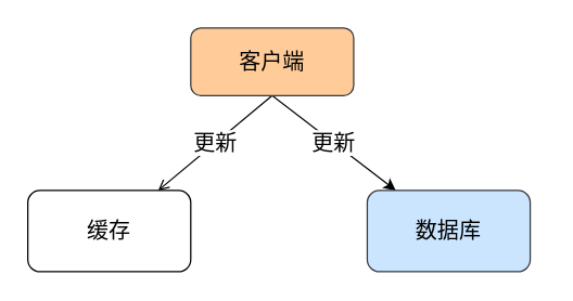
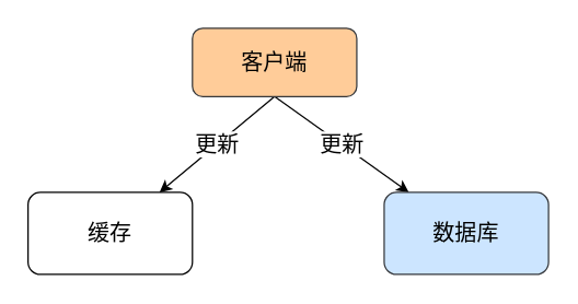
- <mxCell id="2" value="更新" style="rounded=0;orthogonalLoop=1;jettySize=auto;html=1;exitX=0.5;exitY=1;exitDx=0;exitDy=0;fontSize=16;endArrow=open;" edge="1" parent="1" source="4" target="5"><mxGeometry relative="1" as="geometry" /></mxCell>
+ <mxCell id="2" value="更新" style="rounded=0;orthogonalLoop=1;jettySize=auto;html=1;exitX=0.5;exitY=1;exitDx=0;exitDy=0;fontSize=16;" edge="1" parent="1" source="4" target="5"><mxGeometry relative="1" as="geometry" /></mxCell>
- <mxCell id="6" value="数据库" style="rounded=1;whiteSpace=wrap;html=1;fontSize=16;fillColor=#cce5ff;strokeColor=#36393d;" vertex="1" parent="1"><mxGeometry x="270" y="140" width="120" height="60" as="geometry" /></mxCell>
+ <mxCell id="6" value="数据库" style="rounded=1;whiteSpace=wrap;html=1;fontSize=16;fillColor=#cce5ff;strokeColor=#36393d;" vertex="1" parent="1"><mxGeometry x="280" y="140" width="120" height="60" as="geometry" /></mxCell>
